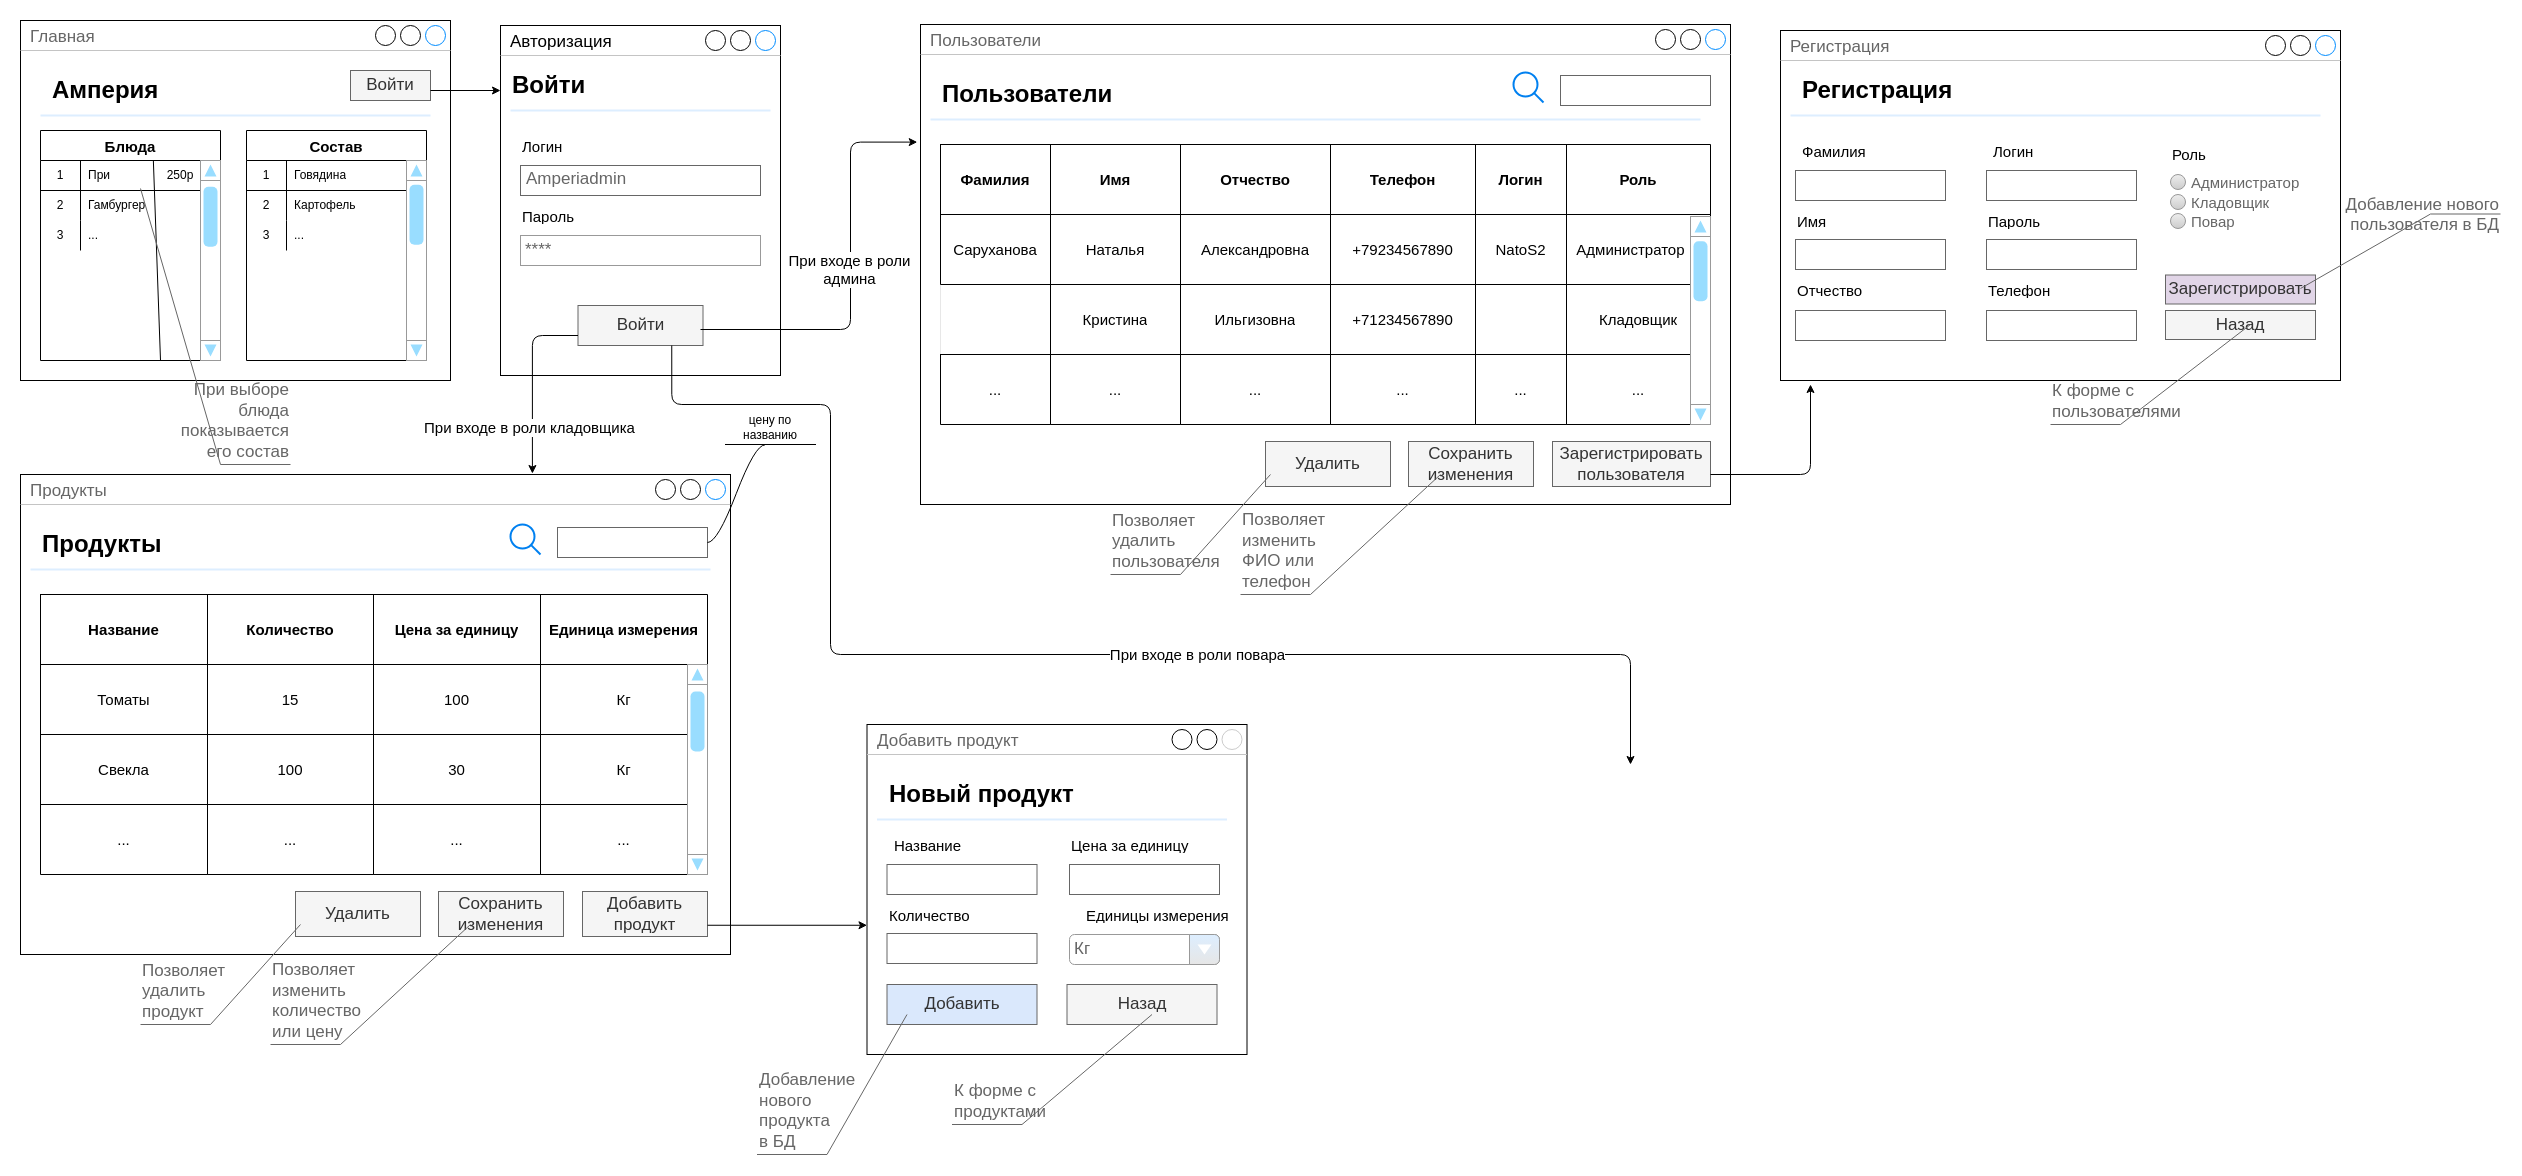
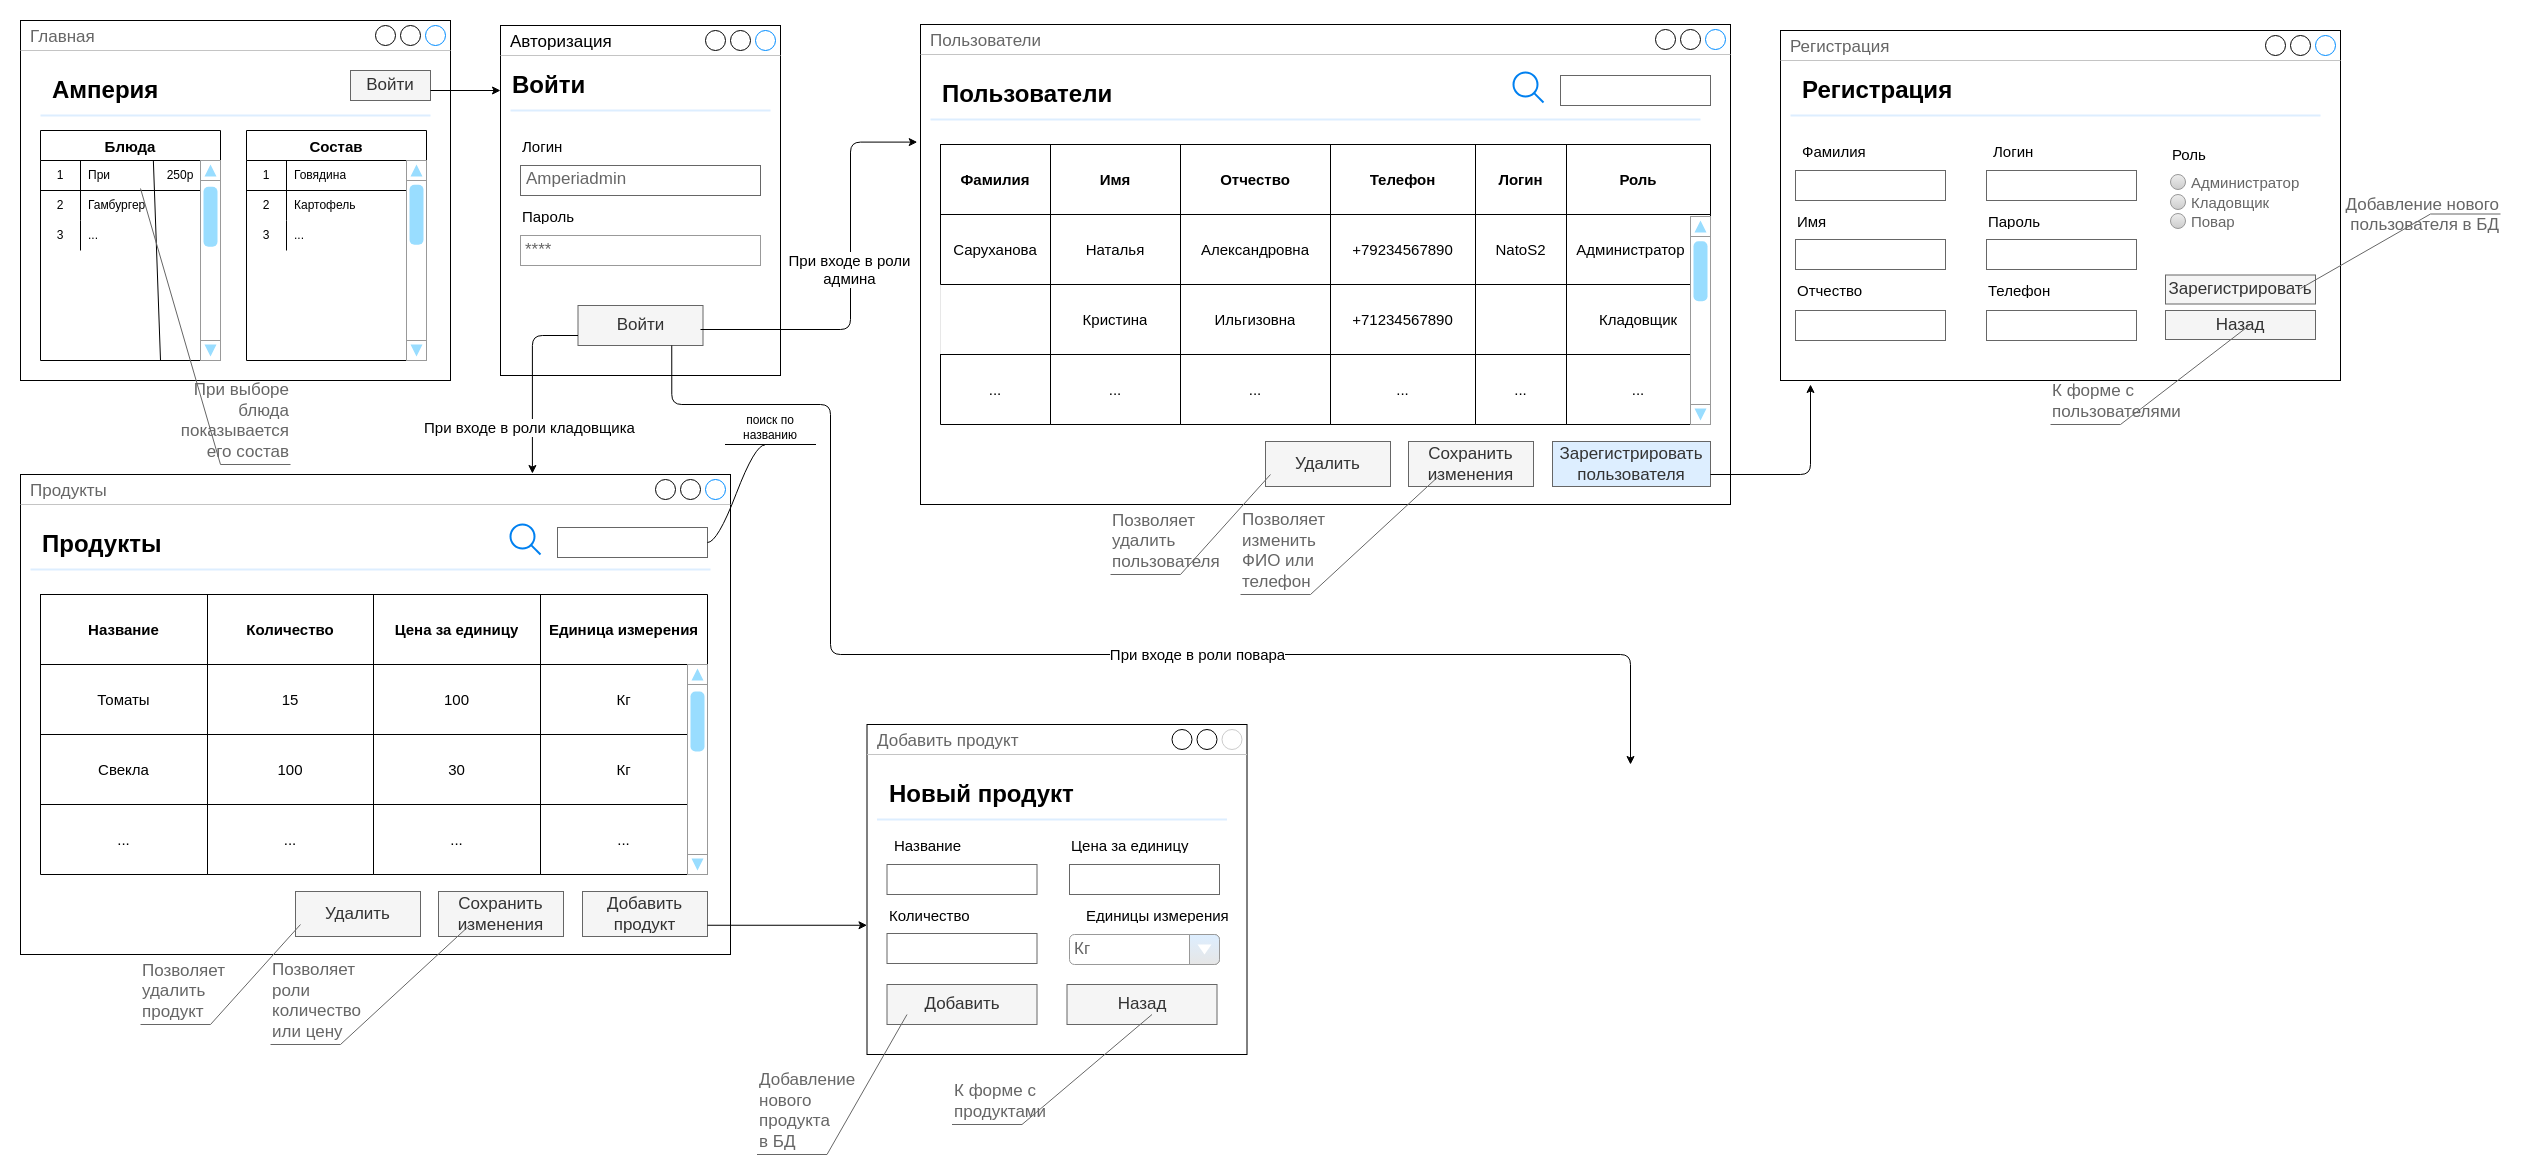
- <mxCell id="141" value="Зарегистрировать" style="rounded=0;whiteSpace=wrap;html=1;fontSize=17;fillColor=#e1d5e7;strokeColor=#666666;fontColor=#333333;align=center;" parent="1" vertex="1"><mxGeometry x="2165" y="274.5" width="150" height="29" as="geometry" /></mxCell>
+ <mxCell id="141" value="Зарегистрировать" style="rounded=0;whiteSpace=wrap;html=1;fontSize=17;fillColor=#f5f5f5;strokeColor=#666666;fontColor=#333333;align=center;" parent="1" vertex="1"><mxGeometry x="2165" y="274.5" width="150" height="29" as="geometry" /></mxCell>
- <mxCell id="158" value="цену по&lt;br&gt;названию" style="whiteSpace=wrap;html=1;shape=partialRectangle;top=0;left=0;bottom=1;right=0;points=[[0,1],[1,1]];fillColor=none;align=center;verticalAlign=bottom;routingCenterY=0.5;snapToPoint=1;recursiveResize=0;autosize=1;treeFolding=1;treeMoving=1;newEdgeStyle={&quot;edgeStyle&quot;:&quot;entityRelationEdgeStyle&quot;,&quot;startArrow&quot;:&quot;none&quot;,&quot;endArrow&quot;:&quot;none&quot;,&quot;segment&quot;:10,&quot;curved&quot;:1};" vertex="1" parent="1"><mxGeometry x="725" y="414" width="90" height="30" as="geometry" /></mxCell>
+ <mxCell id="158" value="поиск по&lt;br&gt;названию" style="whiteSpace=wrap;html=1;shape=partialRectangle;top=0;left=0;bottom=1;right=0;points=[[0,1],[1,1]];fillColor=none;align=center;verticalAlign=bottom;routingCenterY=0.5;snapToPoint=1;recursiveResize=0;autosize=1;treeFolding=1;treeMoving=1;newEdgeStyle={&quot;edgeStyle&quot;:&quot;entityRelationEdgeStyle&quot;,&quot;startArrow&quot;:&quot;none&quot;,&quot;endArrow&quot;:&quot;none&quot;,&quot;segment&quot;:10,&quot;curved&quot;:1};" vertex="1" parent="1"><mxGeometry x="725" y="414" width="90" height="30" as="geometry" /></mxCell>
- <mxCell id="121" value="Зарегистрировать пользователя" style="rounded=0;whiteSpace=wrap;html=1;fontSize=17;fillColor=#f5f5f5;strokeColor=#666666;fontColor=#333333;align=center;" parent="1" vertex="1"><mxGeometry x="1552" y="441" width="158" height="45" as="geometry" /></mxCell>
+ <mxCell id="121" value="Зарегистрировать пользователя" style="rounded=0;whiteSpace=wrap;html=1;fontSize=17;fillColor=#ddeeff;strokeColor=#666666;fontColor=#333333;align=center;" parent="1" vertex="1"><mxGeometry x="1552" y="441" width="158" height="45" as="geometry" /></mxCell>
- <mxCell id="101" value="Позволяет&lt;br&gt;изменить&lt;br&gt;количество&lt;br&gt;или цену" style="strokeWidth=1;shadow=0;dashed=0;align=center;html=1;shape=mxgraph.mockup.text.callout;linkText=;textSize=17;textColor=#666666;callDir=SW;callStyle=line;fontSize=17;fontColor=#666666;align=left;verticalAlign=bottom;strokeColor=#666666;rounded=0;labelBackgroundColor=none;sketch=0;gradientColor=none;" parent="1" vertex="1"><mxGeometry x="270" y="924" width="200" height="120" as="geometry" /></mxCell>
+ <mxCell id="101" value="Позволяет&lt;br&gt;роли&lt;br&gt;количество&lt;br&gt;или цену" style="strokeWidth=1;shadow=0;dashed=0;align=center;html=1;shape=mxgraph.mockup.text.callout;linkText=;textSize=17;textColor=#666666;callDir=SW;callStyle=line;fontSize=17;fontColor=#666666;align=left;verticalAlign=bottom;strokeColor=#666666;rounded=0;labelBackgroundColor=none;sketch=0;gradientColor=none;" parent="1" vertex="1"><mxGeometry x="270" y="924" width="200" height="120" as="geometry" /></mxCell>
- <mxCell id="41" value="Добавить" style="rounded=0;whiteSpace=wrap;html=1;fontSize=17;fillColor=#dae8fc;strokeColor=#666666;fontColor=#333333;align=center;" parent="1" vertex="1"><mxGeometry x="886.5" y="984" width="150" height="40" as="geometry" /></mxCell>
+ <mxCell id="41" value="Добавить" style="rounded=0;whiteSpace=wrap;html=1;fontSize=17;fillColor=#f5f5f5;strokeColor=#666666;fontColor=#333333;align=center;" parent="1" vertex="1"><mxGeometry x="886.5" y="984" width="150" height="40" as="geometry" /></mxCell>
